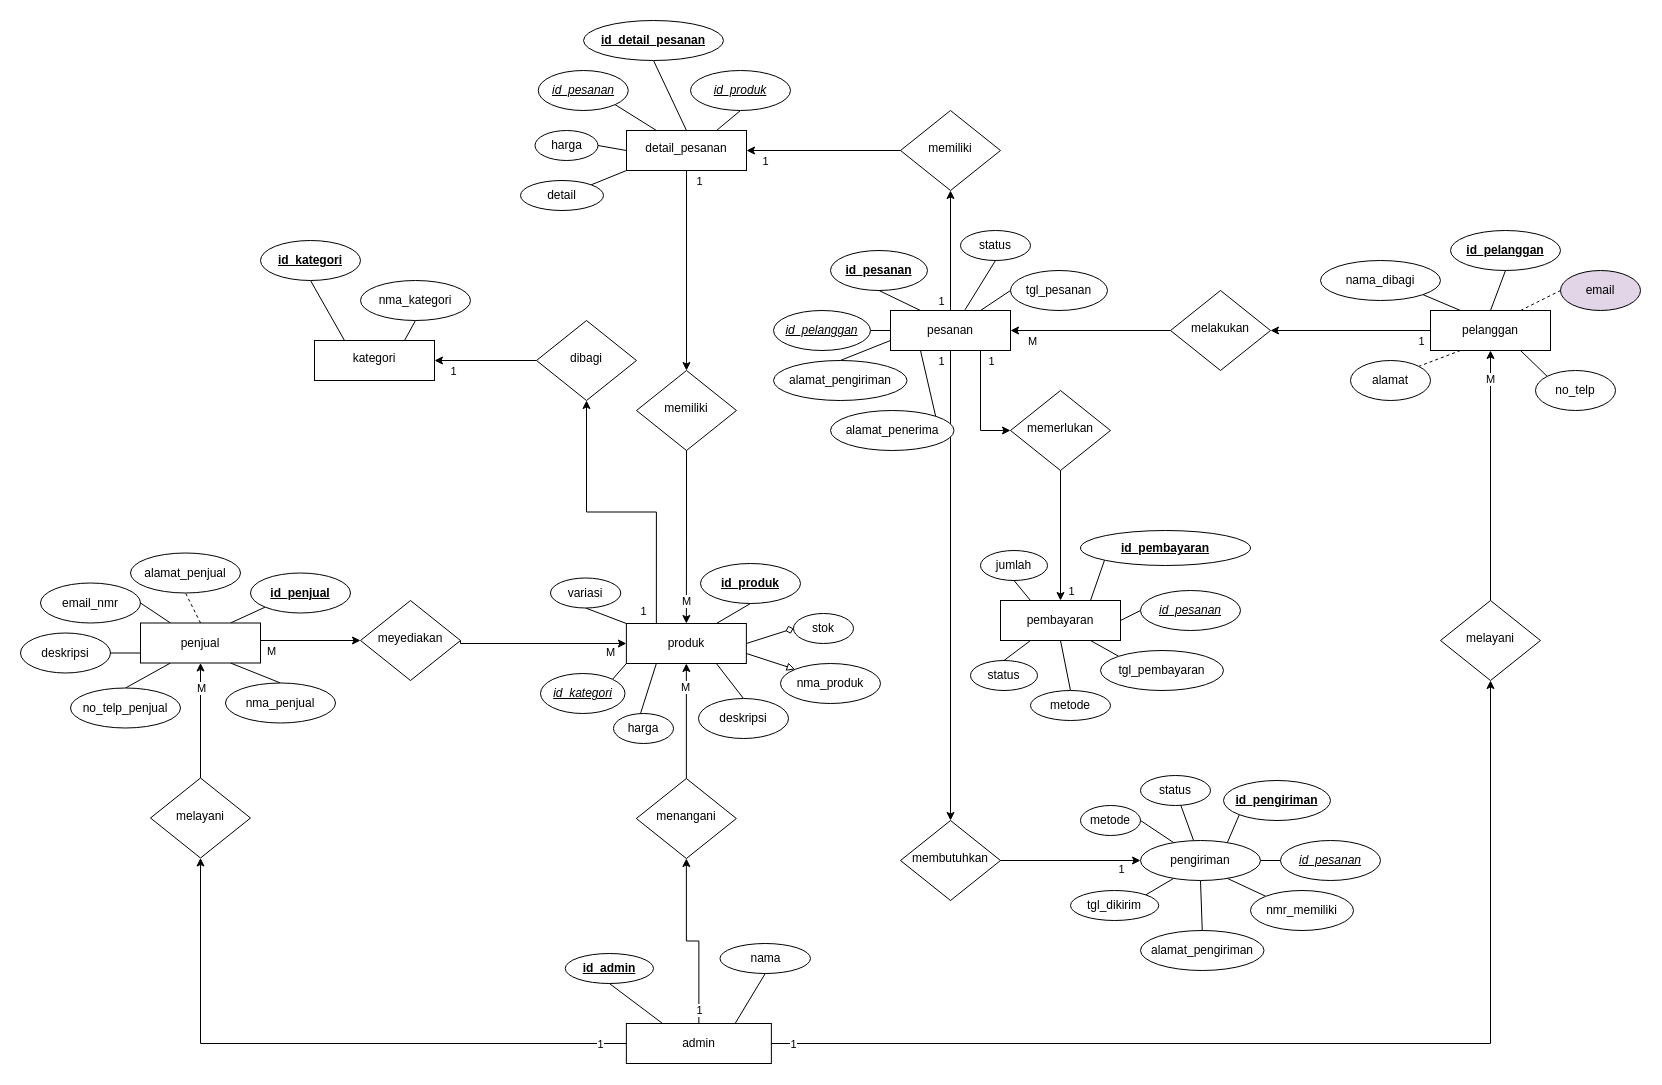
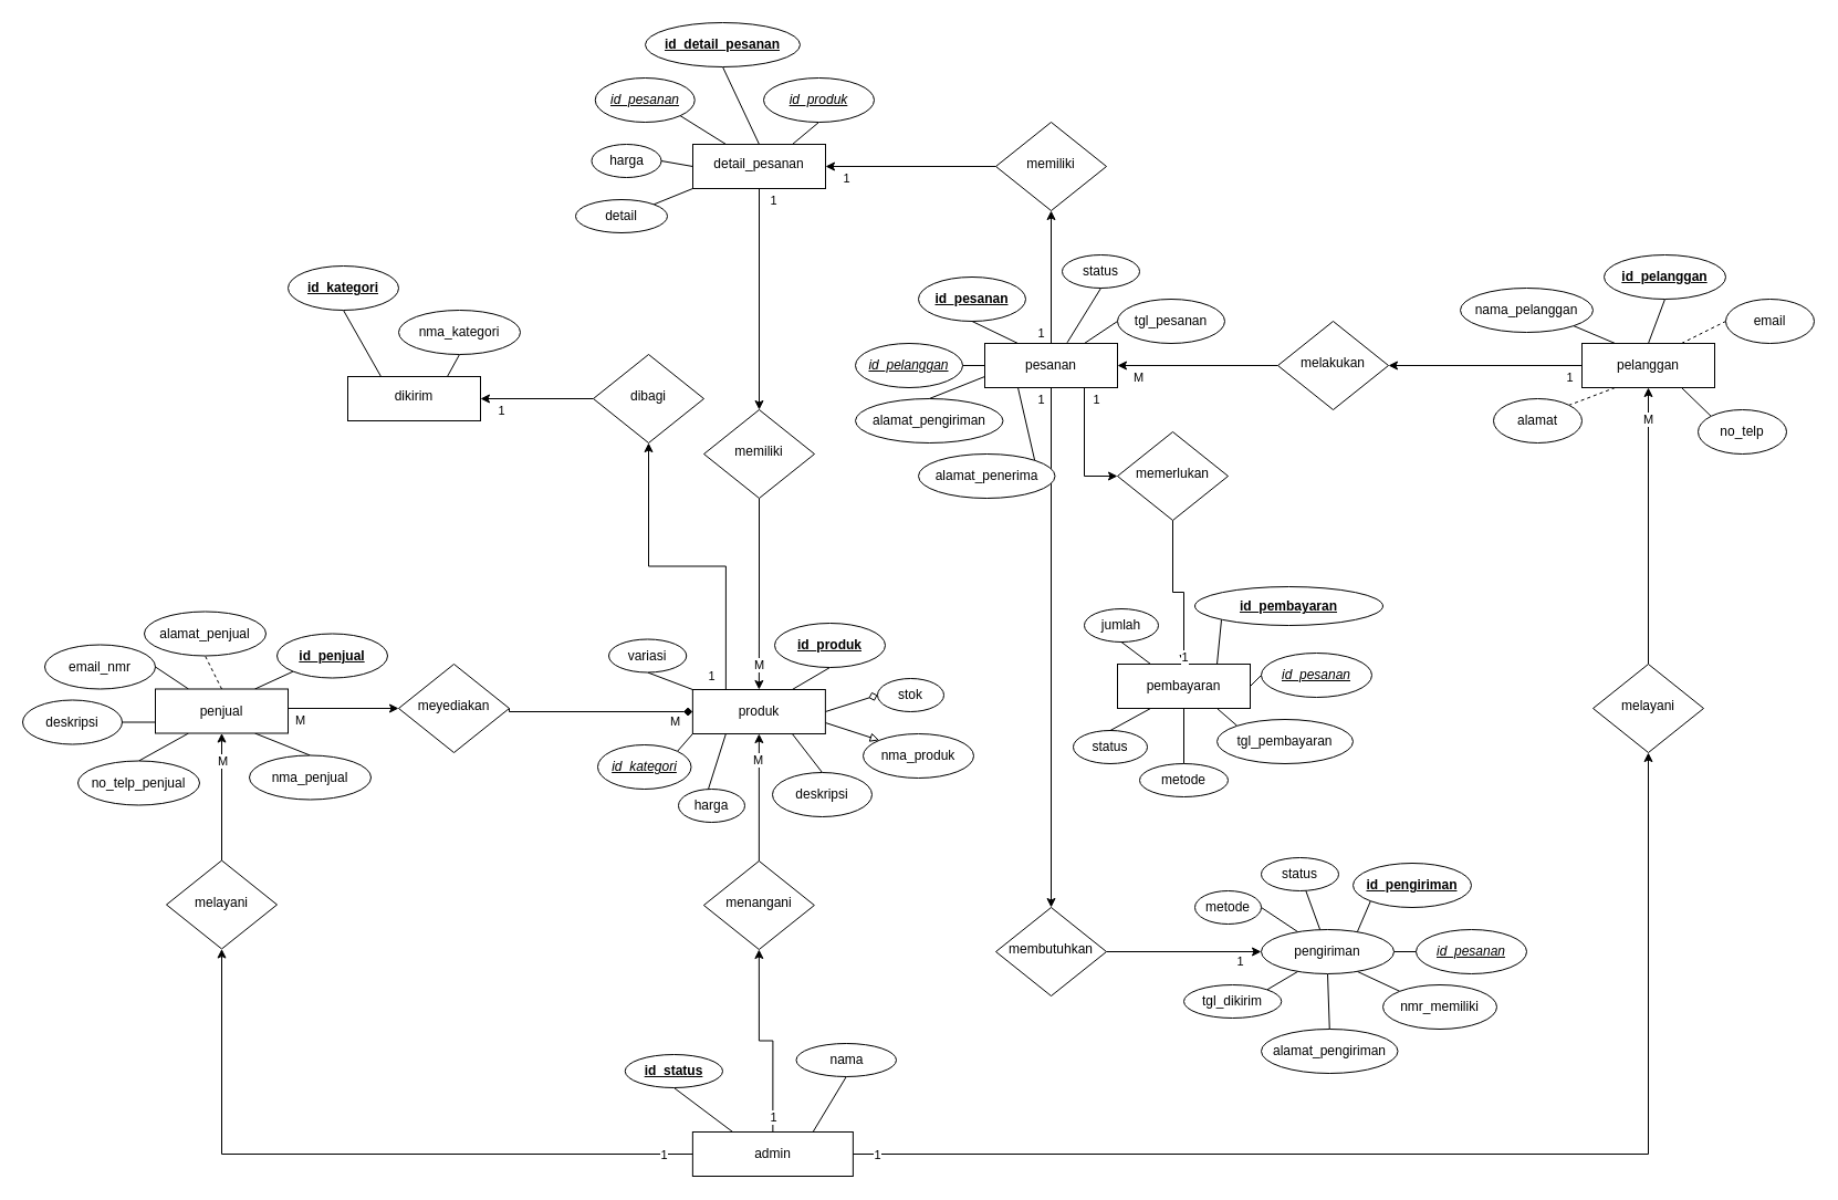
- <mxCell id="107" value="&lt;span style=&quot;font-weight: 400;&quot;&gt;nama_dibagi&lt;/span&gt;" style="ellipse;whiteSpace=wrap;html=1;rounded=1;glass=0;strokeWidth=1;shadow=0;arcSize=0;fontStyle=1" parent="1" vertex="1"><mxGeometry x="1320" y="260" width="120" height="40" as="geometry" /></mxCell>
+ <mxCell id="107" value="&lt;span style=&quot;font-weight: 400;&quot;&gt;nama_pelanggan&lt;/span&gt;" style="ellipse;whiteSpace=wrap;html=1;rounded=1;glass=0;strokeWidth=1;shadow=0;arcSize=0;fontStyle=1" parent="1" vertex="1"><mxGeometry x="1320" y="260" width="120" height="40" as="geometry" /></mxCell>
- <mxCell id="108" value="&lt;span style=&quot;font-weight: 400;&quot;&gt;email&lt;/span&gt;" style="ellipse;whiteSpace=wrap;html=1;rounded=1;glass=0;strokeWidth=1;shadow=0;arcSize=0;fontStyle=1;fillColor=#e1d5e7;" parent="1" vertex="1"><mxGeometry x="1560" y="270" width="80" height="40" as="geometry" /></mxCell>
+ <mxCell id="108" value="&lt;span style=&quot;font-weight: 400;&quot;&gt;email&lt;/span&gt;" style="ellipse;whiteSpace=wrap;html=1;rounded=1;glass=0;strokeWidth=1;shadow=0;arcSize=0;fontStyle=1" parent="1" vertex="1"><mxGeometry x="1560" y="270" width="80" height="40" as="geometry" /></mxCell>
- <mxCell id="23" value="melakukan" style="rhombus;whiteSpace=wrap;html=1;shadow=0;fontFamily=Helvetica;fontSize=12;align=center;strokeWidth=1;spacing=6;spacingTop=-4;" parent="1" vertex="1"><mxGeometry x="1170" y="290" width="100" height="80" as="geometry" /></mxCell>
+ <mxCell id="23" value="melakukan" style="rhombus;whiteSpace=wrap;html=1;shadow=0;fontFamily=Helvetica;fontSize=12;align=center;strokeWidth=1;spacing=6;spacingTop=-4;" parent="1" vertex="1"><mxGeometry x="1155" y="290" width="100" height="80" as="geometry" /></mxCell>
- <mxCell id="91" value="kategori" style="whiteSpace=wrap;html=1;shadow=0;strokeWidth=1;spacing=6;spacingTop=-4;" parent="1" vertex="1"><mxGeometry x="314" y="340" width="120" height="40" as="geometry" /></mxCell>
+ <mxCell id="91" value="dikirim" style="whiteSpace=wrap;html=1;shadow=0;strokeWidth=1;spacing=6;spacingTop=-4;" parent="1" vertex="1"><mxGeometry x="314" y="340" width="120" height="40" as="geometry" /></mxCell>
- <mxCell id="44" value="pembayaran" style="rounded=1;whiteSpace=wrap;html=1;fontSize=12;glass=0;strokeWidth=1;shadow=0;arcSize=0;" parent="1" vertex="1"><mxGeometry x="1000" y="600" width="120" height="40" as="geometry" /></mxCell>
+ <mxCell id="44" value="pembayaran" style="rounded=1;whiteSpace=wrap;html=1;fontSize=12;glass=0;strokeWidth=1;shadow=0;arcSize=0;" parent="1" vertex="1"><mxGeometry x="1010" y="600" width="120" height="40" as="geometry" /></mxCell>
- <mxCell id="68" style="edgeStyle=orthogonalEdgeStyle;rounded=0;orthogonalLoop=1;jettySize=auto;html=1;entryX=0;entryY=0.5;entryDx=0;entryDy=0;exitX=1;exitY=0.5;exitDx=0;exitDy=0;" parent="1" source="70" target="20" edge="1"><mxGeometry relative="1" as="geometry"><Array as="points"><mxPoint x="460" y="643" /></Array><mxPoint x="530" y="643" as="sourcePoint" /></mxGeometry></mxCell>
+ <mxCell id="68" style="edgeStyle=orthogonalEdgeStyle;rounded=0;orthogonalLoop=1;jettySize=auto;html=1;entryX=0;entryY=0.5;entryDx=0;entryDy=0;exitX=1;exitY=0.5;exitDx=0;exitDy=0;endArrow=diamond;" parent="1" source="70" target="20" edge="1"><mxGeometry relative="1" as="geometry"><Array as="points"><mxPoint x="460" y="643" /></Array><mxPoint x="530" y="643" as="sourcePoint" /></mxGeometry></mxCell>
- <mxCell id="144" value="id_admin" style="ellipse;whiteSpace=wrap;html=1;fontStyle=5" parent="1" vertex="1"><mxGeometry x="564.75" y="953" width="88.25" height="30" as="geometry" /></mxCell>
+ <mxCell id="144" value="id_status" style="ellipse;whiteSpace=wrap;html=1;fontStyle=5" parent="1" vertex="1"><mxGeometry x="564.75" y="953" width="88.25" height="30" as="geometry" /></mxCell>
